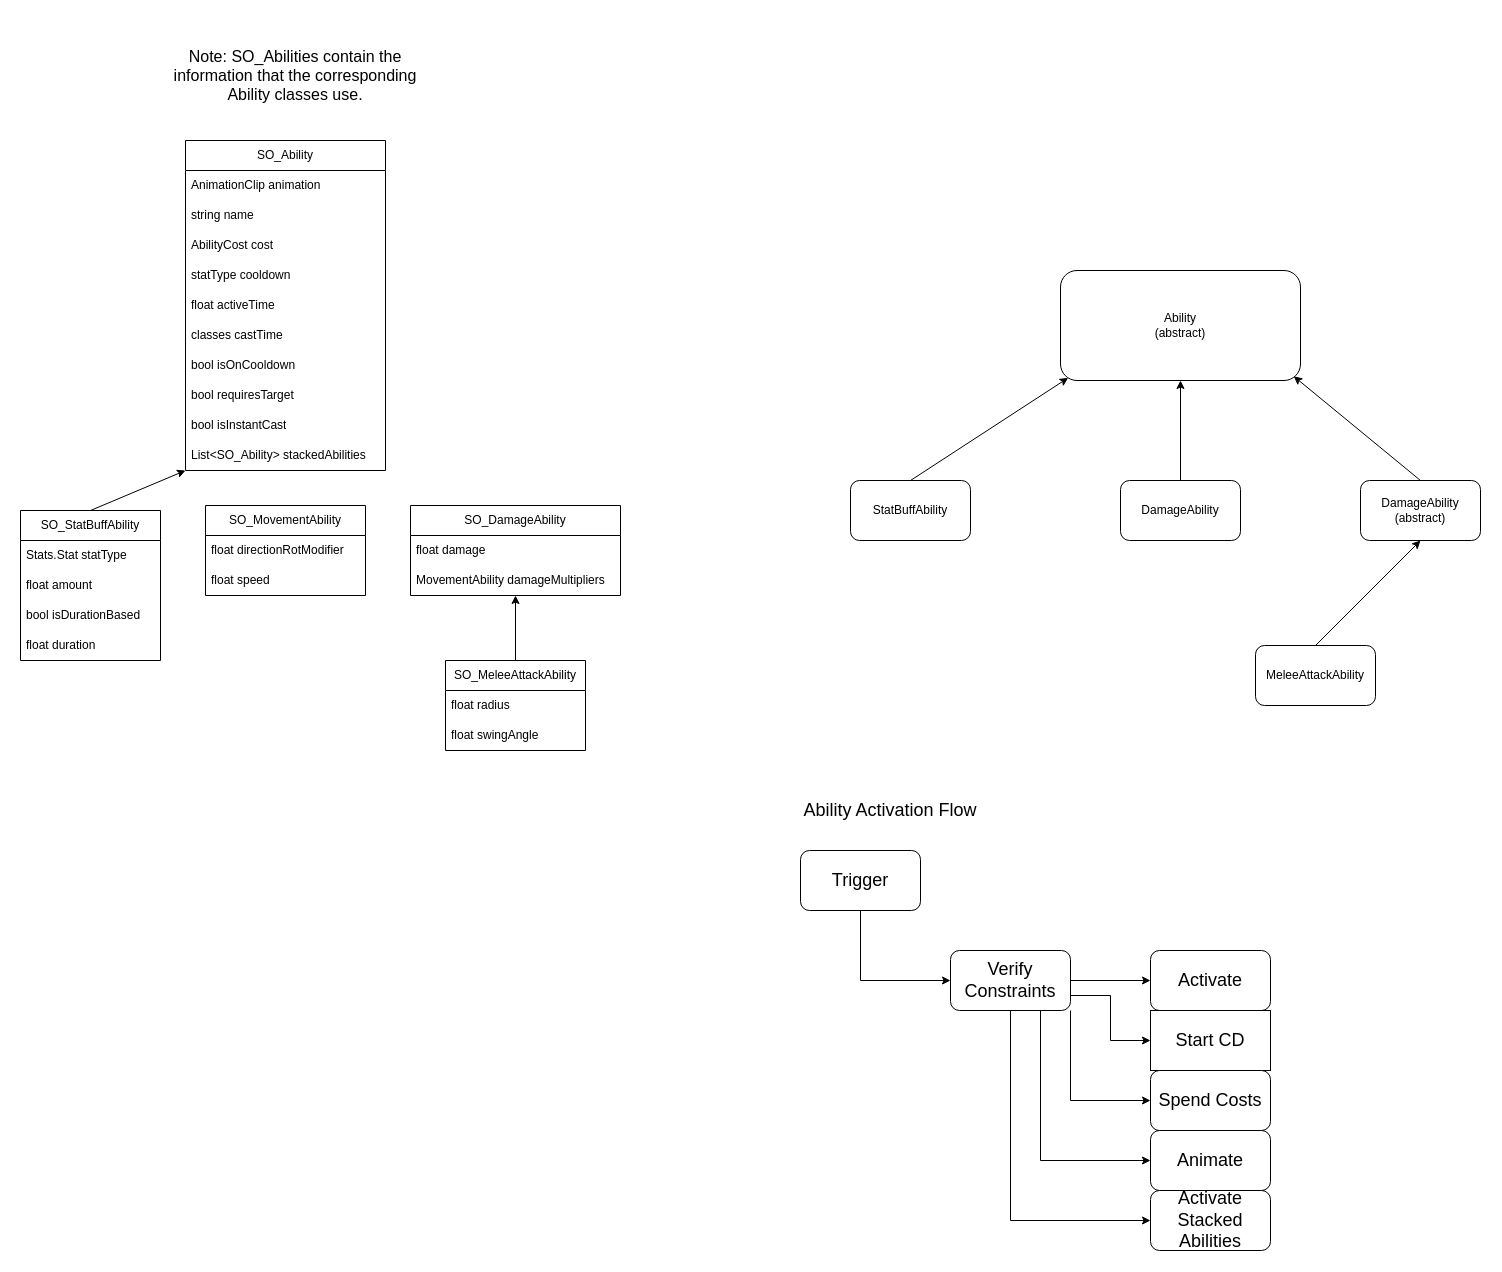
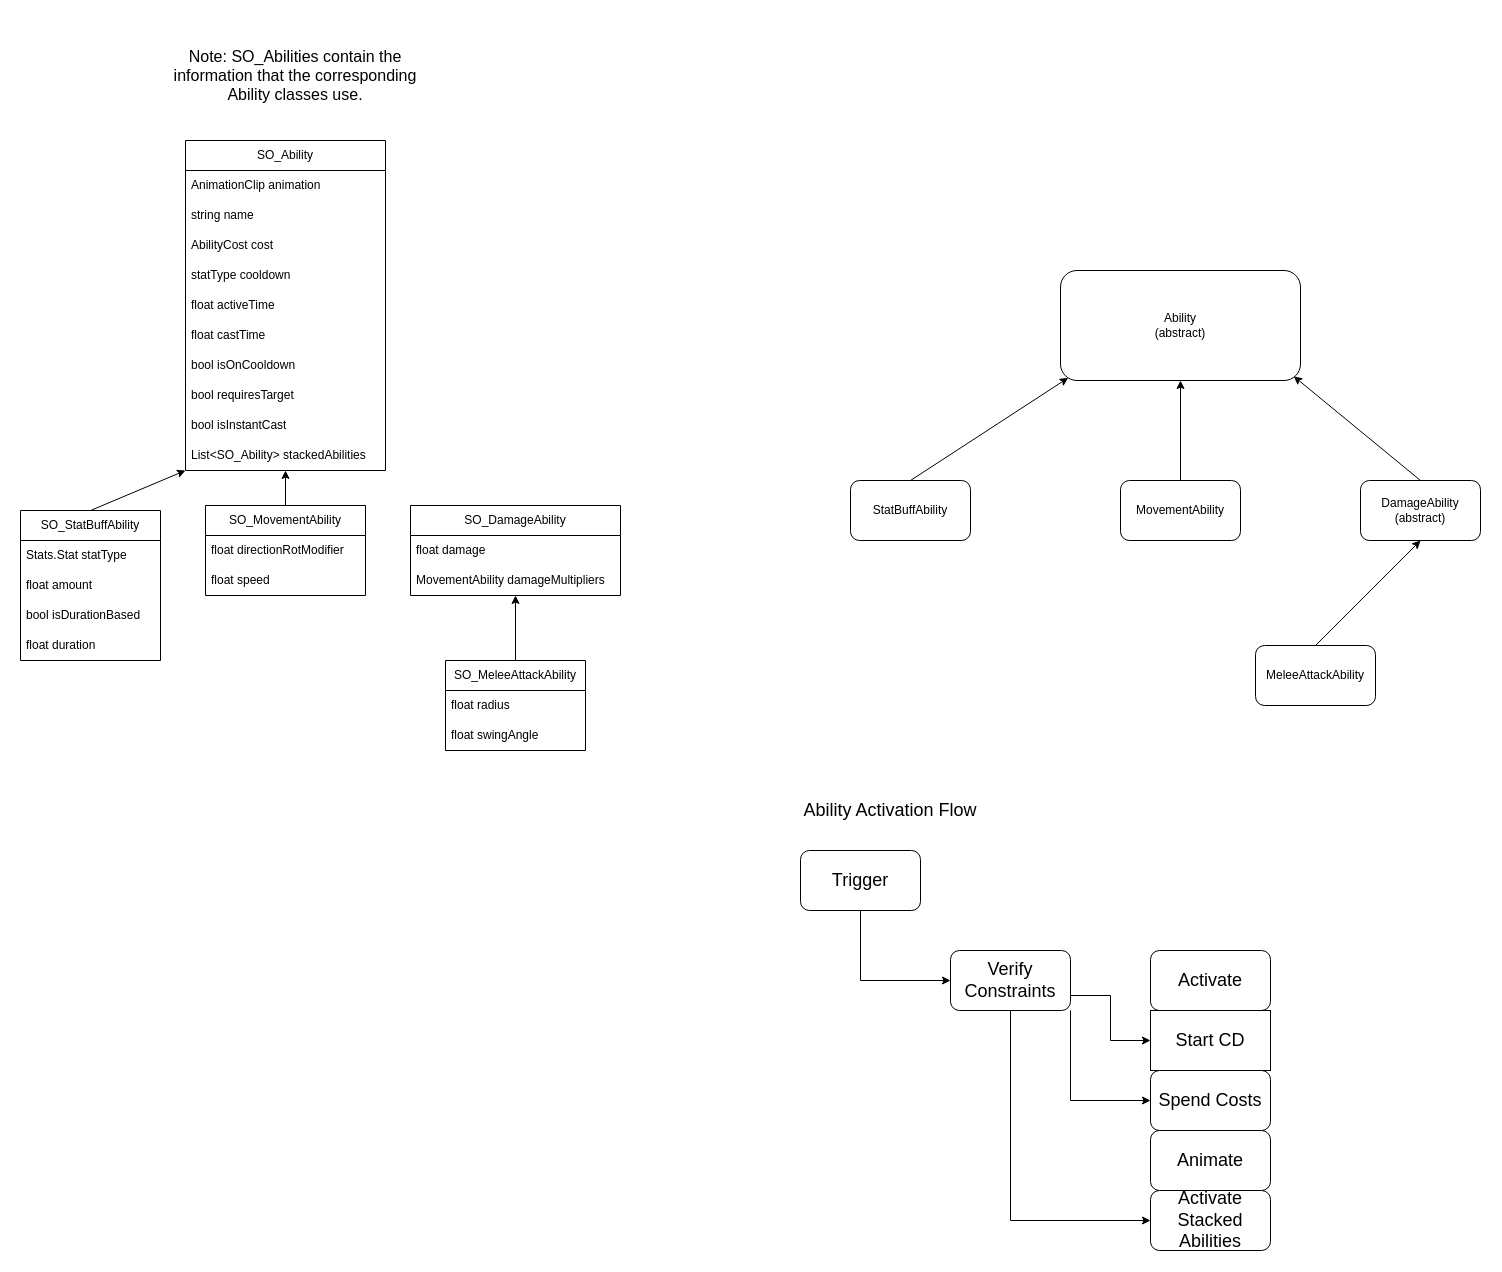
- <mxCell id="17" value="classes castTime" style="text;strokeColor=none;fillColor=none;align=left;verticalAlign=middle;spacingLeft=4;spacingRight=4;overflow=hidden;points=[[0,0.5],[1,0.5]];portConstraint=eastwest;rotatable=0;whiteSpace=wrap;html=1;" vertex="1" parent="11"><mxGeometry y="180" width="200" height="30" as="geometry" /></mxCell>
+ <mxCell id="17" value="float castTime" style="text;strokeColor=none;fillColor=none;align=left;verticalAlign=middle;spacingLeft=4;spacingRight=4;overflow=hidden;points=[[0,0.5],[1,0.5]];portConstraint=eastwest;rotatable=0;whiteSpace=wrap;html=1;" vertex="1" parent="11"><mxGeometry y="180" width="200" height="30" as="geometry" /></mxCell>
+ <mxCell id="28" style="rounded=0;orthogonalLoop=1;jettySize=auto;html=1;exitX=0.5;exitY=0;exitDx=0;exitDy=0;entryX=0.5;entryY=1;entryDx=0;entryDy=0;" edge="1" parent="1" source="29" target="11"><mxGeometry relative="1" as="geometry" /></mxCell>
- <mxCell id="6" value="DamageAbility" style="rounded=1;whiteSpace=wrap;html=1;" vertex="1" parent="1"><mxGeometry x="1120" y="480" width="120" height="60" as="geometry" /></mxCell>
+ <mxCell id="6" value="MovementAbility" style="rounded=1;whiteSpace=wrap;html=1;" vertex="1" parent="1"><mxGeometry x="1120" y="480" width="120" height="60" as="geometry" /></mxCell>
- <mxCell id="43" style="edgeStyle=orthogonalEdgeStyle;rounded=0;orthogonalLoop=1;jettySize=auto;html=1;exitX=1;exitY=0.5;exitDx=0;exitDy=0;entryX=0;entryY=0.5;entryDx=0;entryDy=0;" edge="1" parent="1" source="48" target="49"><mxGeometry relative="1" as="geometry" /></mxCell>
- <mxCell id="46" style="edgeStyle=orthogonalEdgeStyle;rounded=0;orthogonalLoop=1;jettySize=auto;html=1;exitX=0.75;exitY=1;exitDx=0;exitDy=0;entryX=0;entryY=0.5;entryDx=0;entryDy=0;" edge="1" parent="1" source="48" target="52"><mxGeometry relative="1" as="geometry" /></mxCell>
